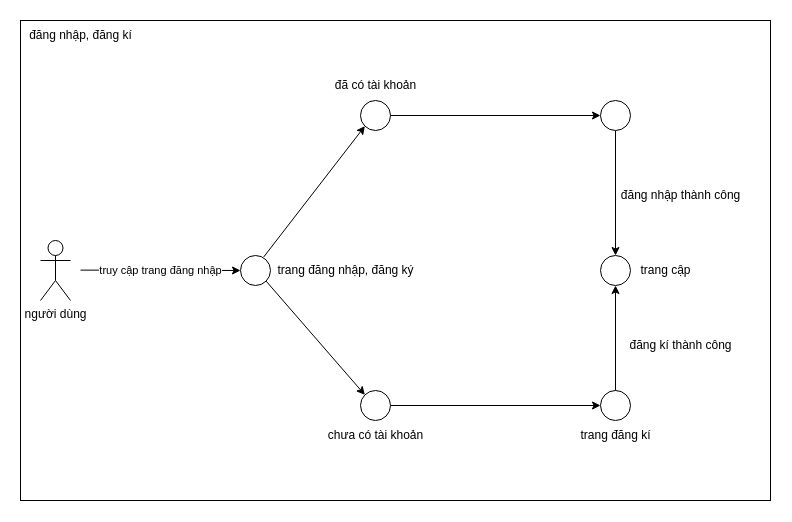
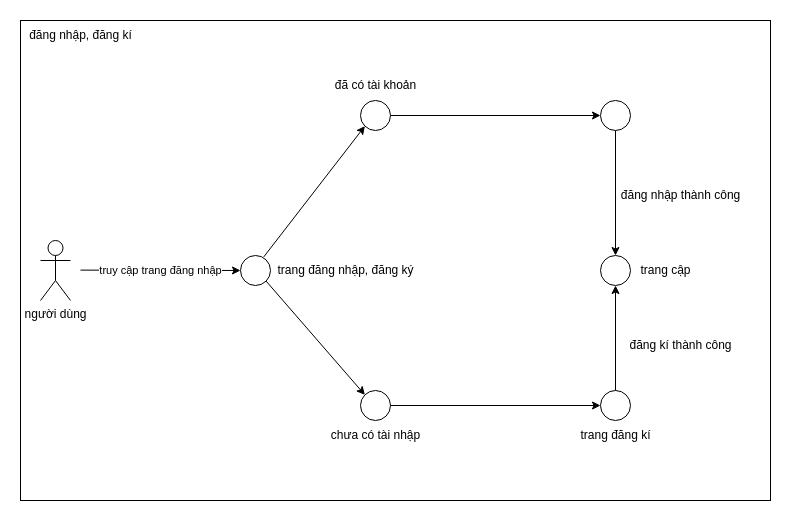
- <mxCell id="20" value="chưa có tài khoản" style="text;html=1;align=center;verticalAlign=middle;resizable=0;points=[];autosize=1;strokeColor=none;fillColor=none;" vertex="1" parent="1"><mxGeometry x="315" y="420" width="120" height="30" as="geometry" /></mxCell>
+ <mxCell id="20" value="chưa có tài nhập" style="text;html=1;align=center;verticalAlign=middle;resizable=0;points=[];autosize=1;strokeColor=none;fillColor=none;" vertex="1" parent="1"><mxGeometry x="315" y="420" width="120" height="30" as="geometry" /></mxCell>
